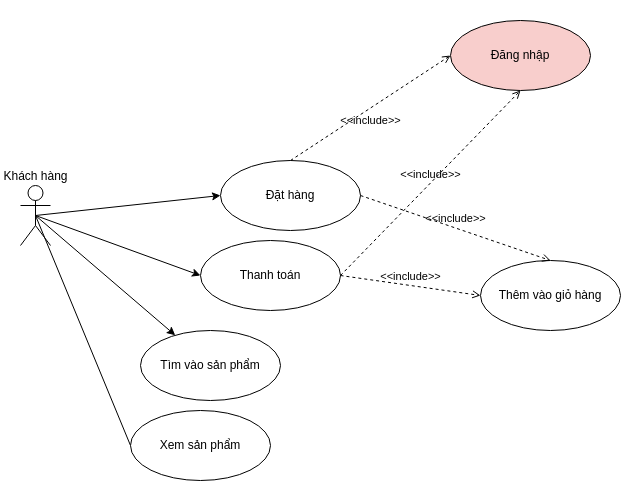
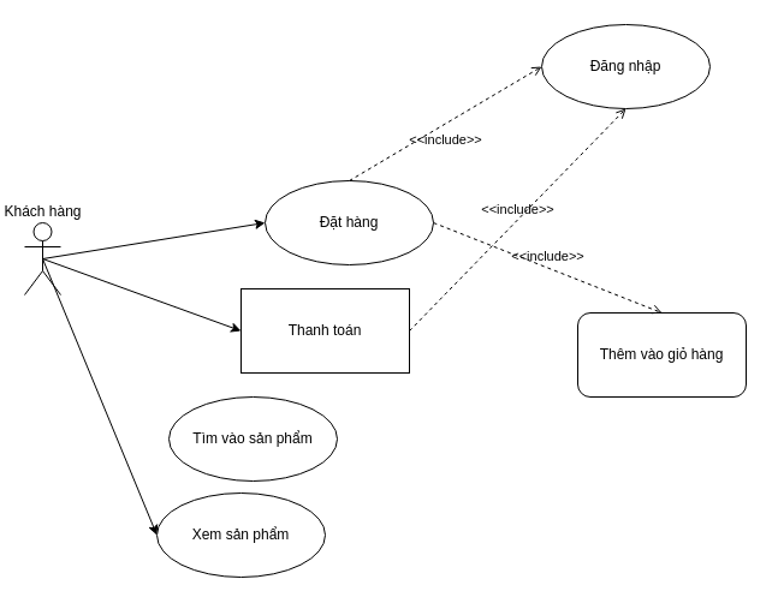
- <mxCell id="10" value="Đăng nhập" style="ellipse;whiteSpace=wrap;html=1;fillColor=#f8cecc;" vertex="1" parent="1"><mxGeometry x="450" y="20" width="140" height="70" as="geometry" /></mxCell>
+ <mxCell id="10" value="Đăng nhập" style="ellipse;whiteSpace=wrap;html=1;" vertex="1" parent="1"><mxGeometry x="450" y="20" width="140" height="70" as="geometry" /></mxCell>
- <mxCell id="7" value="Đặt hàng" style="ellipse;whiteSpace=wrap;html=1;" vertex="1" parent="1"><mxGeometry x="220" y="160" width="140" height="70" as="geometry" /></mxCell>
+ <mxCell id="7" value="Đặt hàng" style="ellipse;whiteSpace=wrap;html=1;" vertex="1" parent="1"><mxGeometry x="220" y="150" width="140" height="70" as="geometry" /></mxCell>
- <mxCell id="3" style="rounded=0;orthogonalLoop=1;jettySize=auto;html=1;exitX=0.5;exitY=0.5;exitDx=0;exitDy=0;exitPerimeter=0;" edge="1" parent="1" source="4" target="6"><mxGeometry relative="1" as="geometry" /></mxCell>
- <mxCell id="9" value="Thanh toán" style="ellipse;whiteSpace=wrap;html=1;" vertex="1" parent="1"><mxGeometry x="200" y="240" width="140" height="70" as="geometry" /></mxCell>
+ <mxCell id="9" value="Thanh toán" style="whiteSpace=wrap;html=1;rounded=0;" vertex="1" parent="1"><mxGeometry x="200" y="240" width="140" height="70" as="geometry" /></mxCell>
- <mxCell id="12" value="&amp;lt;&amp;lt;include&amp;gt;&amp;gt;" style="edgeStyle=none;html=1;endArrow=open;verticalAlign=bottom;dashed=1;labelBackgroundColor=none;rounded=0;exitX=1;exitY=0.5;exitDx=0;exitDy=0;entryX=0;entryY=0.5;entryDx=0;entryDy=0;" edge="1" parent="1" source="9" target="8"><mxGeometry width="160" relative="1" as="geometry"><mxPoint x="320" y="310" as="sourcePoint" /><mxPoint x="480" y="310" as="targetPoint" /></mxGeometry></mxCell>
- <mxCell id="8" value="Thêm vào giỏ hàng" style="ellipse;whiteSpace=wrap;html=1;" vertex="1" parent="1"><mxGeometry x="480" y="260" width="140" height="70" as="geometry" /></mxCell>
+ <mxCell id="8" value="Thêm vào giỏ hàng" style="whiteSpace=wrap;html=1;rounded=1;" vertex="1" parent="1"><mxGeometry x="480" y="260" width="140" height="70" as="geometry" /></mxCell>
- <mxCell id="2" style="rounded=0;orthogonalLoop=1;jettySize=auto;html=1;exitX=0.5;exitY=0.5;exitDx=0;exitDy=0;exitPerimeter=0;entryX=0;entryY=0.5;entryDx=0;entryDy=0;endArrow=none;" edge="1" parent="1" source="4" target="5"><mxGeometry relative="1" as="geometry" /></mxCell>
+ <mxCell id="2" style="rounded=0;orthogonalLoop=1;jettySize=auto;html=1;exitX=0.5;exitY=0.5;exitDx=0;exitDy=0;exitPerimeter=0;entryX=0;entryY=0.5;entryDx=0;entryDy=0;" edge="1" parent="1" source="4" target="5"><mxGeometry relative="1" as="geometry" /></mxCell>
